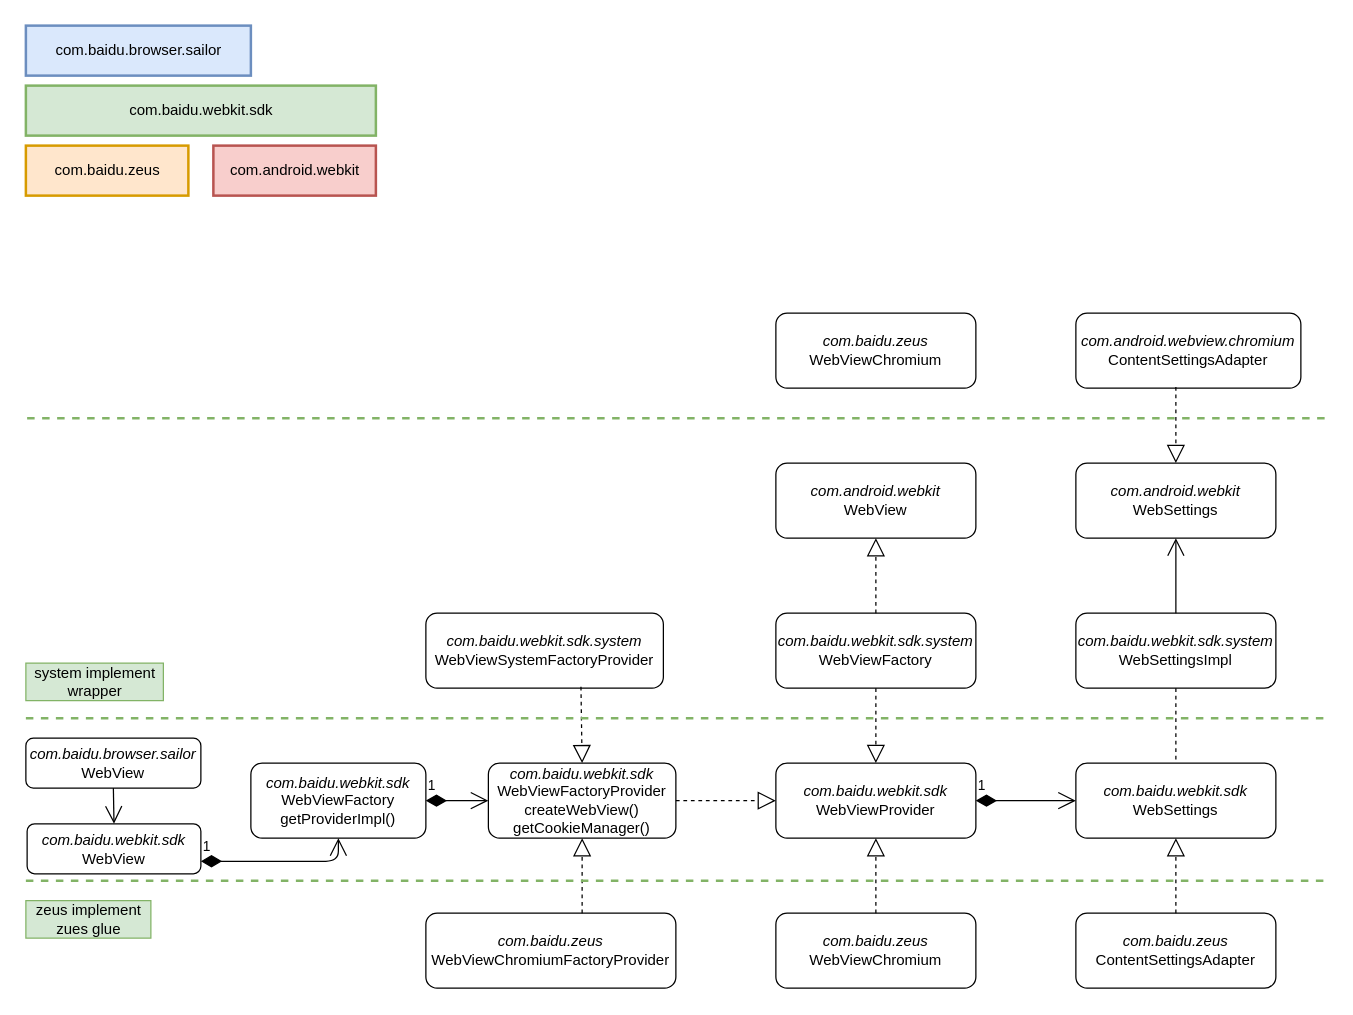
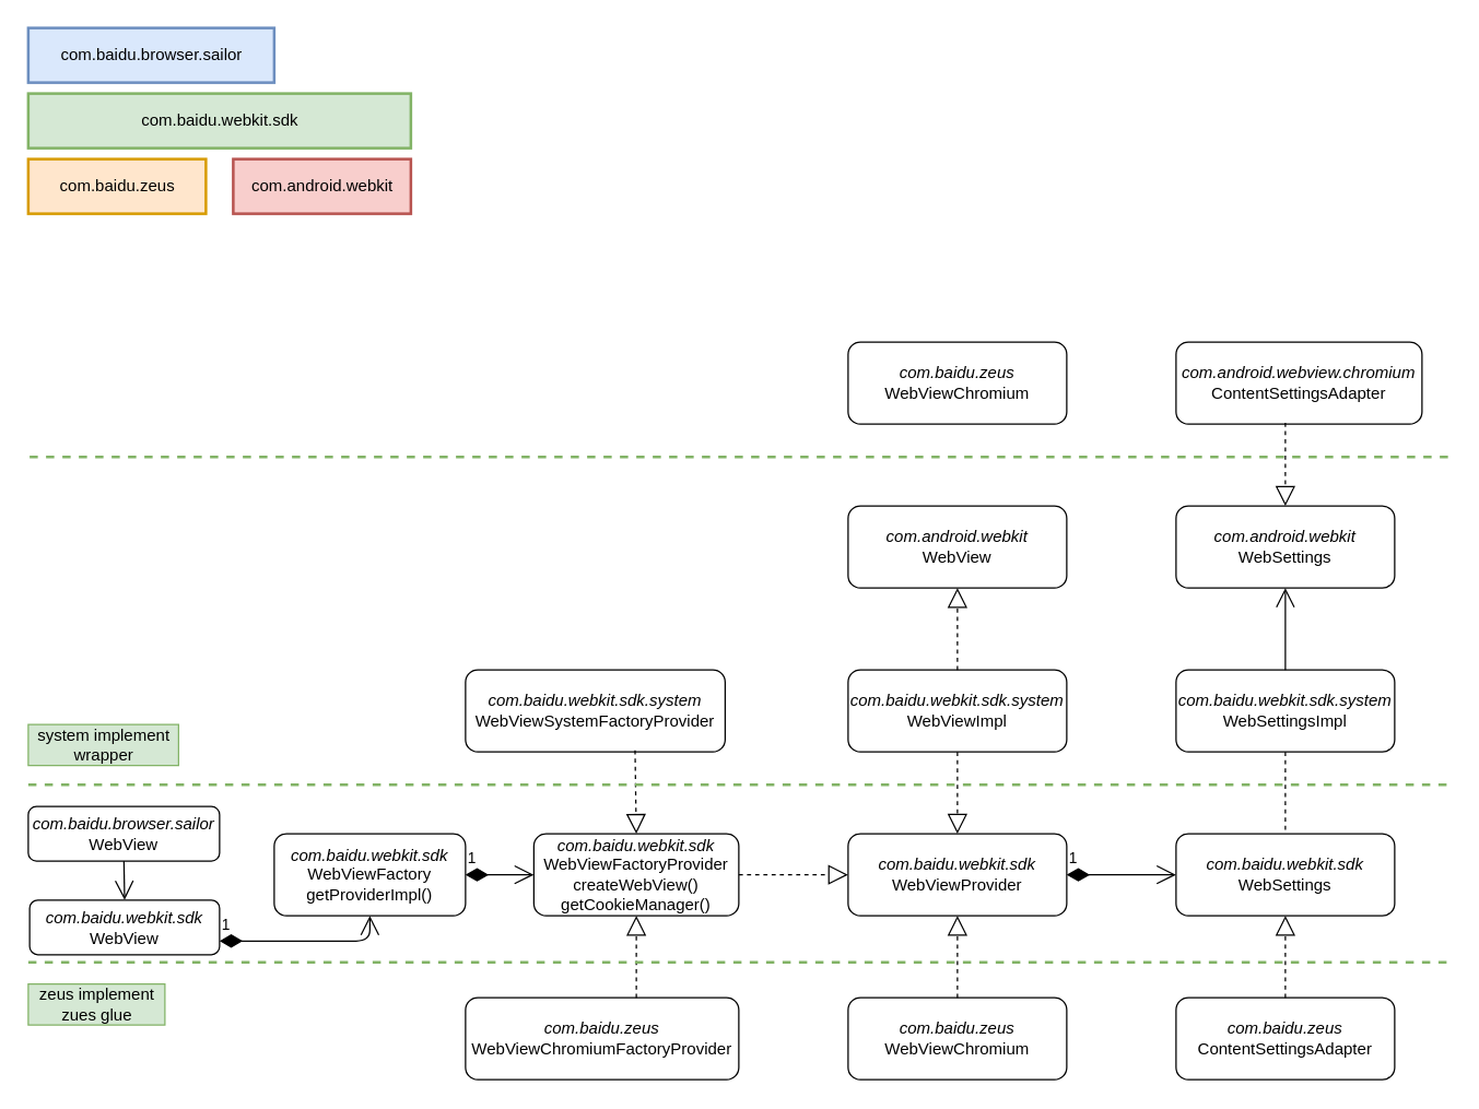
- <mxCell id="11" value="&lt;i&gt;com.baidu.webkit.sdk.system&lt;/i&gt;&lt;br&gt;WebViewFactory" style="rounded=1;whiteSpace=wrap;html=1;fontStyle=0" vertex="1" parent="1"><mxGeometry x="620" y="490" width="160" height="60" as="geometry" /></mxCell>
+ <mxCell id="11" value="&lt;i&gt;com.baidu.webkit.sdk.system&lt;/i&gt;&lt;br&gt;WebViewImpl" style="rounded=1;whiteSpace=wrap;html=1;fontStyle=0" vertex="1" parent="1"><mxGeometry x="620" y="490" width="160" height="60" as="geometry" /></mxCell>
